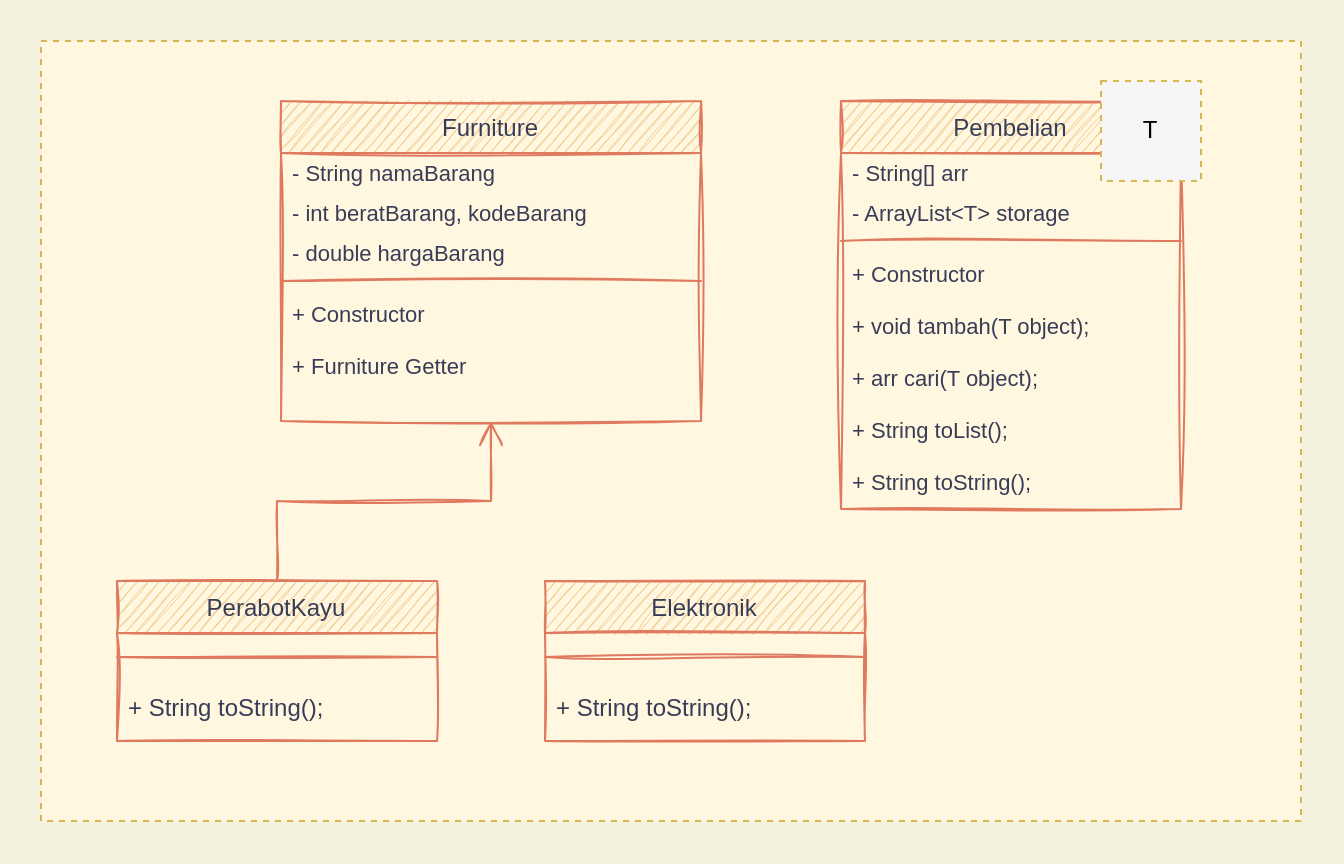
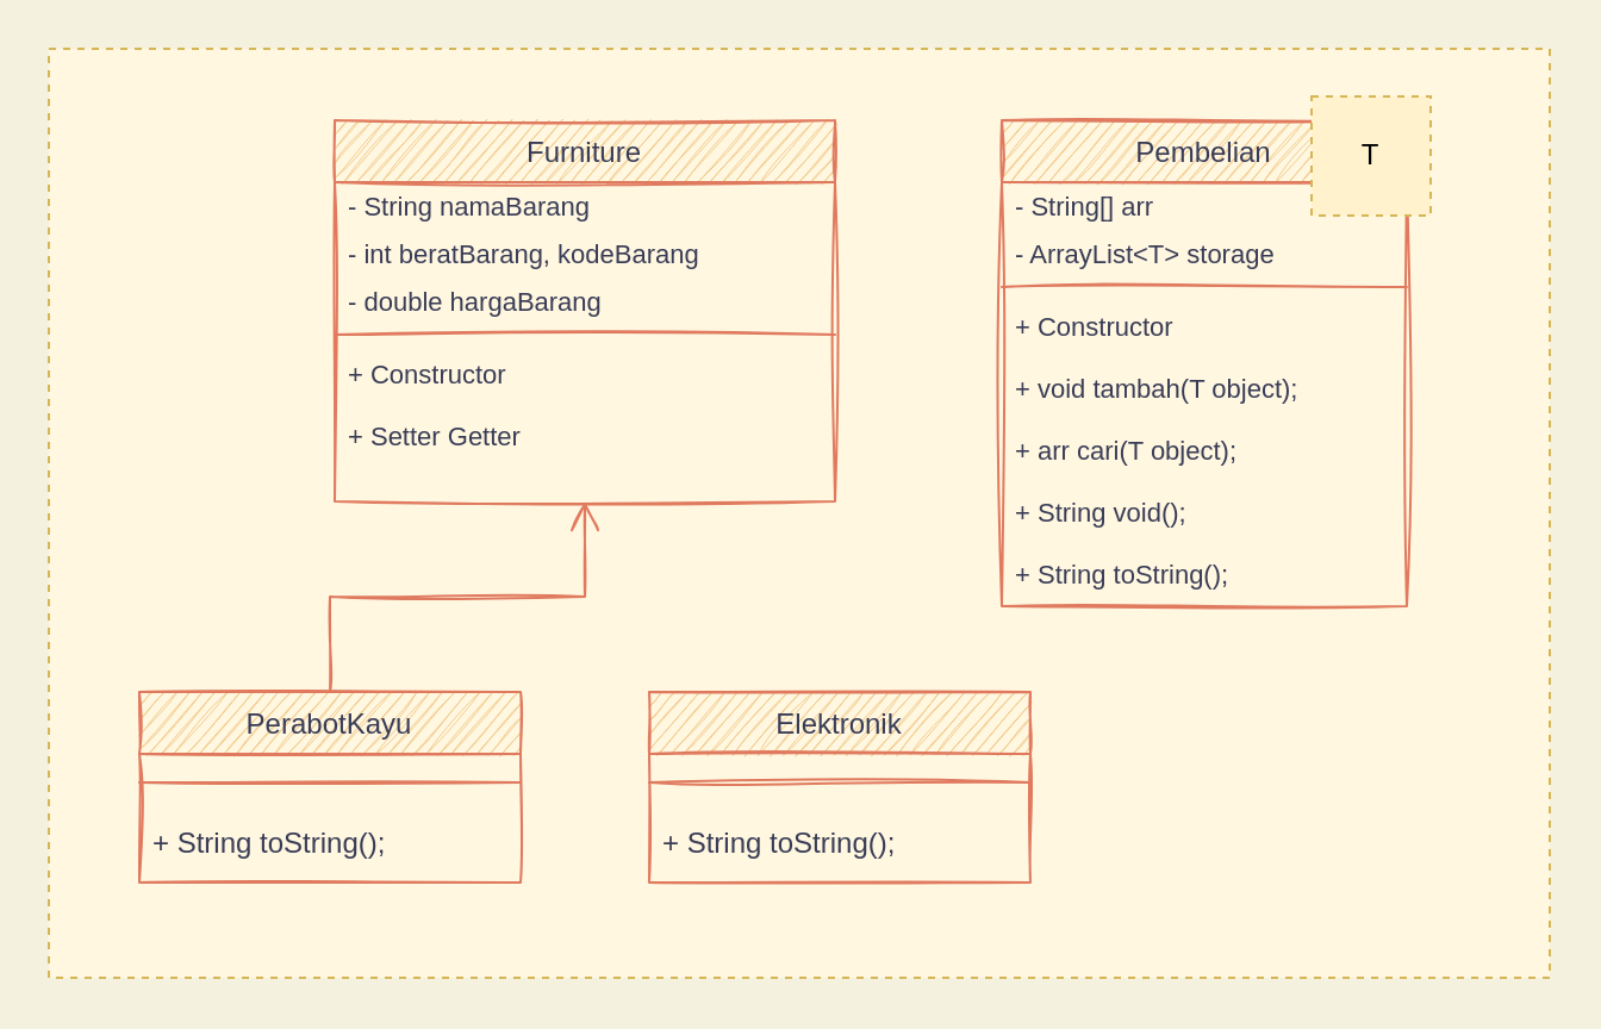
- <mxCell id="26" value="T" style="rounded=0;whiteSpace=wrap;html=1;sketch=0;fillColor=#f5f5f5;labelBorderColor=none;dashed=1;strokeColor=#d6b656;" vertex="1" parent="1"><mxGeometry x="550" y="40" width="50" height="50" as="geometry" /></mxCell>
+ <mxCell id="26" value="T" style="rounded=0;whiteSpace=wrap;html=1;sketch=0;fillColor=#fff2cc;labelBorderColor=none;dashed=1;strokeColor=#d6b656;" vertex="1" parent="1"><mxGeometry x="550" y="40" width="50" height="50" as="geometry" /></mxCell>
- <mxCell id="9" value="+ Furniture Getter" style="text;align=left;verticalAlign=top;spacingLeft=4;spacingRight=4;overflow=hidden;rotatable=0;points=[[0,0.5],[1,0.5]];portConstraint=eastwest;fontSize=11;fontColor=#393C56;sketch=1;" vertex="1" parent="3"><mxGeometry y="120" width="210" height="26" as="geometry" /></mxCell>
+ <mxCell id="9" value="+ Setter Getter" style="text;align=left;verticalAlign=top;spacingLeft=4;spacingRight=4;overflow=hidden;rotatable=0;points=[[0,0.5],[1,0.5]];portConstraint=eastwest;fontSize=11;fontColor=#393C56;sketch=1;" vertex="1" parent="3"><mxGeometry y="120" width="210" height="26" as="geometry" /></mxCell>
- <mxCell id="24" value="+ String toList();" style="text;align=left;verticalAlign=top;spacingLeft=4;spacingRight=4;overflow=hidden;rotatable=0;points=[[0,0.5],[1,0.5]];portConstraint=eastwest;fontSize=11;fontColor=#393C56;sketch=1;" vertex="1" parent="17"><mxGeometry y="152" width="170" height="26" as="geometry" /></mxCell>
+ <mxCell id="24" value="+ String void();" style="text;align=left;verticalAlign=top;spacingLeft=4;spacingRight=4;overflow=hidden;rotatable=0;points=[[0,0.5],[1,0.5]];portConstraint=eastwest;fontSize=11;fontColor=#393C56;sketch=1;" vertex="1" parent="17"><mxGeometry y="152" width="170" height="26" as="geometry" /></mxCell>
